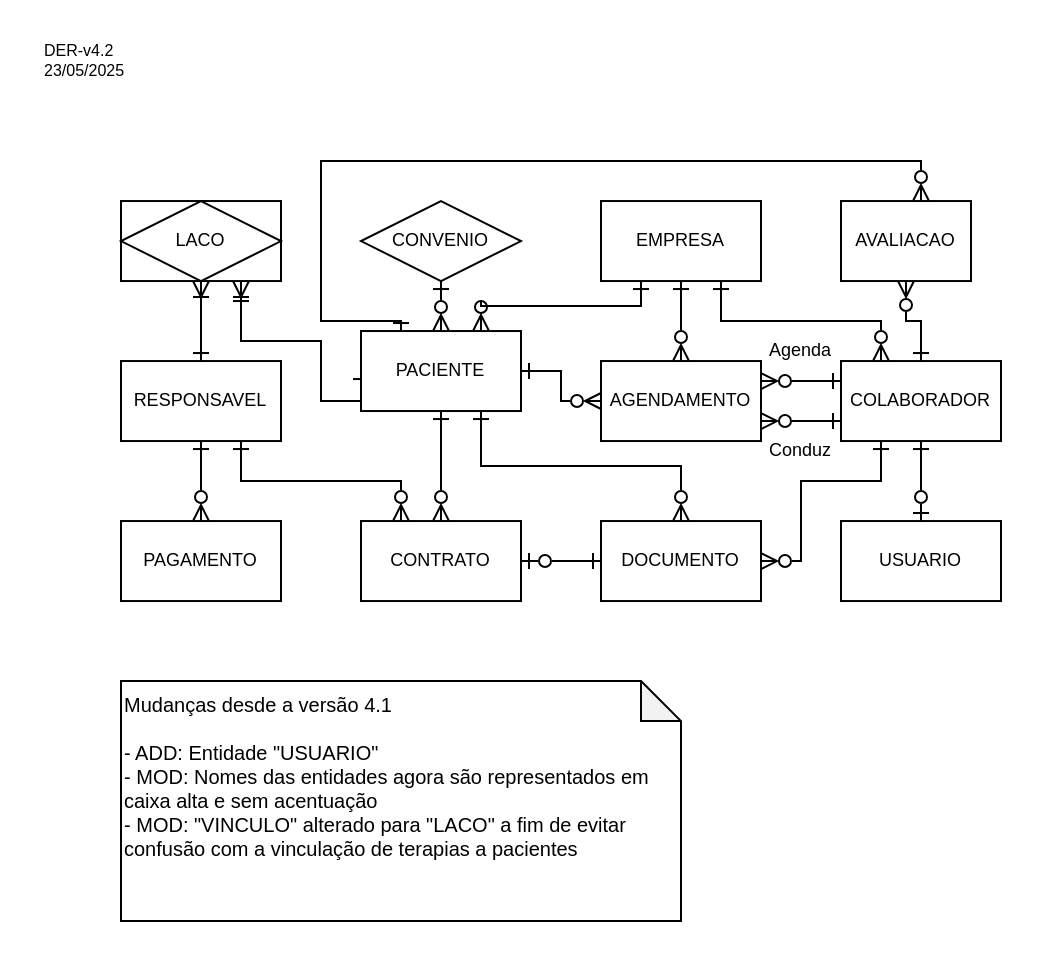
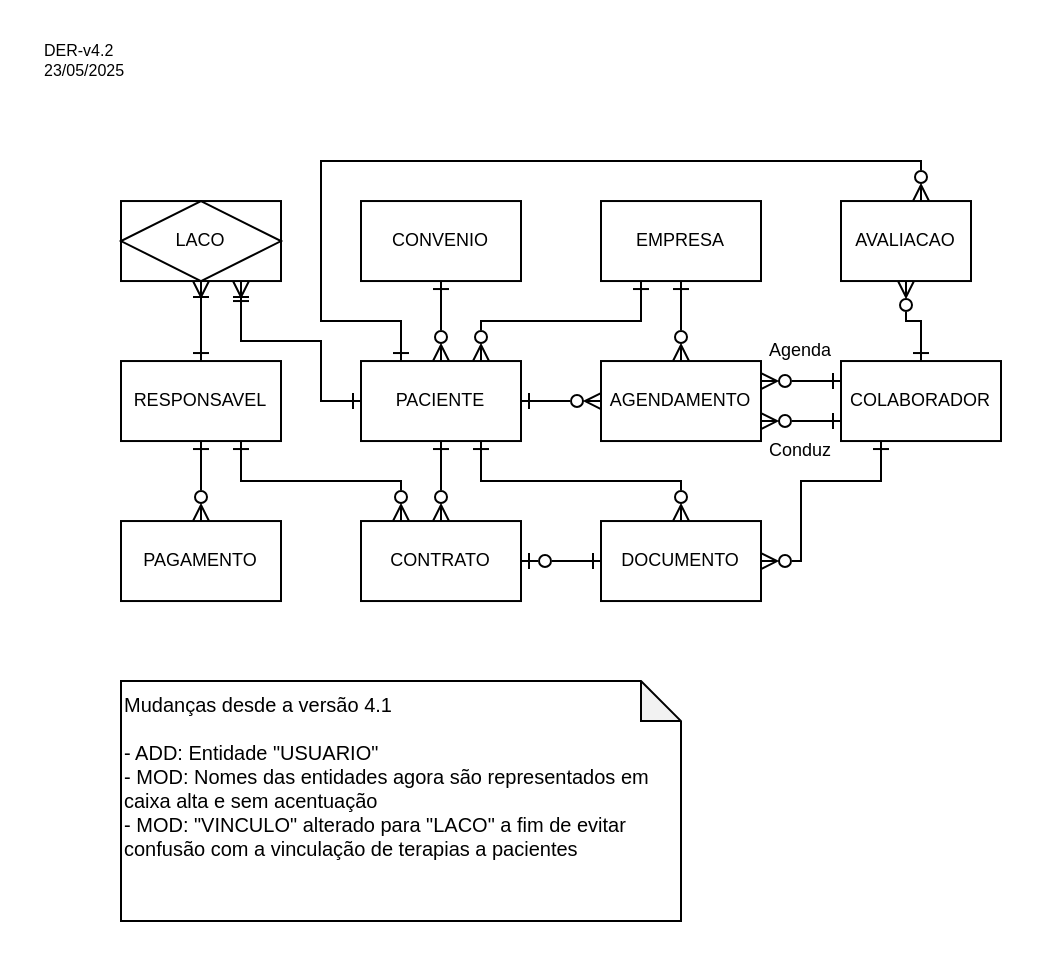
- <mxCell id="8" value="CONVENIO" style="rhombus;whiteSpace=wrap;html=1;fontSize=9;" parent="1" vertex="1"><mxGeometry x="180" y="100.02" width="80" height="40" as="geometry" /></mxCell>
+ <mxCell id="8" value="CONVENIO" style="rounded=0;whiteSpace=wrap;html=1;fontSize=9;" parent="1" vertex="1"><mxGeometry x="180" y="100.02" width="80" height="40" as="geometry" /></mxCell>
- <mxCell id="28" style="edgeStyle=orthogonalEdgeStyle;rounded=0;html=1;entryX=0.25;entryY=0;entryDx=0;entryDy=0;startArrow=ERone;startFill=0;endArrow=ERzeroToMany;endFill=0;fontSize=9;exitX=0.75;exitY=1;exitDx=0;exitDy=0;" parent="1" source="29" target="25" edge="1"><mxGeometry relative="1" as="geometry"><mxPoint x="350" y="140" as="sourcePoint" /><Array as="points"><mxPoint x="360" y="160" /><mxPoint x="440" y="160" /></Array></mxGeometry></mxCell>
- <mxCell id="6" value="PACIENTE" style="rounded=0;whiteSpace=wrap;html=1;fontSize=9;" parent="1" vertex="1"><mxGeometry x="180" y="165.02" width="80" height="40" as="geometry" /></mxCell>
+ <mxCell id="6" value="PACIENTE" style="rounded=0;whiteSpace=wrap;html=1;fontSize=9;" parent="1" vertex="1"><mxGeometry x="180" y="180.02" width="80" height="40" as="geometry" /></mxCell>
- <mxCell id="36" style="edgeStyle=none;html=1;entryX=0.5;entryY=1;entryDx=0;entryDy=0;fontSize=9;endArrow=ERone;endFill=0;startArrow=ERzeroToOne;startFill=0;" edge="1" parent="1" source="37" target="25"><mxGeometry relative="1" as="geometry" /></mxCell>
- <mxCell id="37" value="USUARIO" style="rounded=0;whiteSpace=wrap;html=1;fontSize=9;" vertex="1" parent="1"><mxGeometry x="420" y="260.02" width="80" height="40" as="geometry" /></mxCell>
